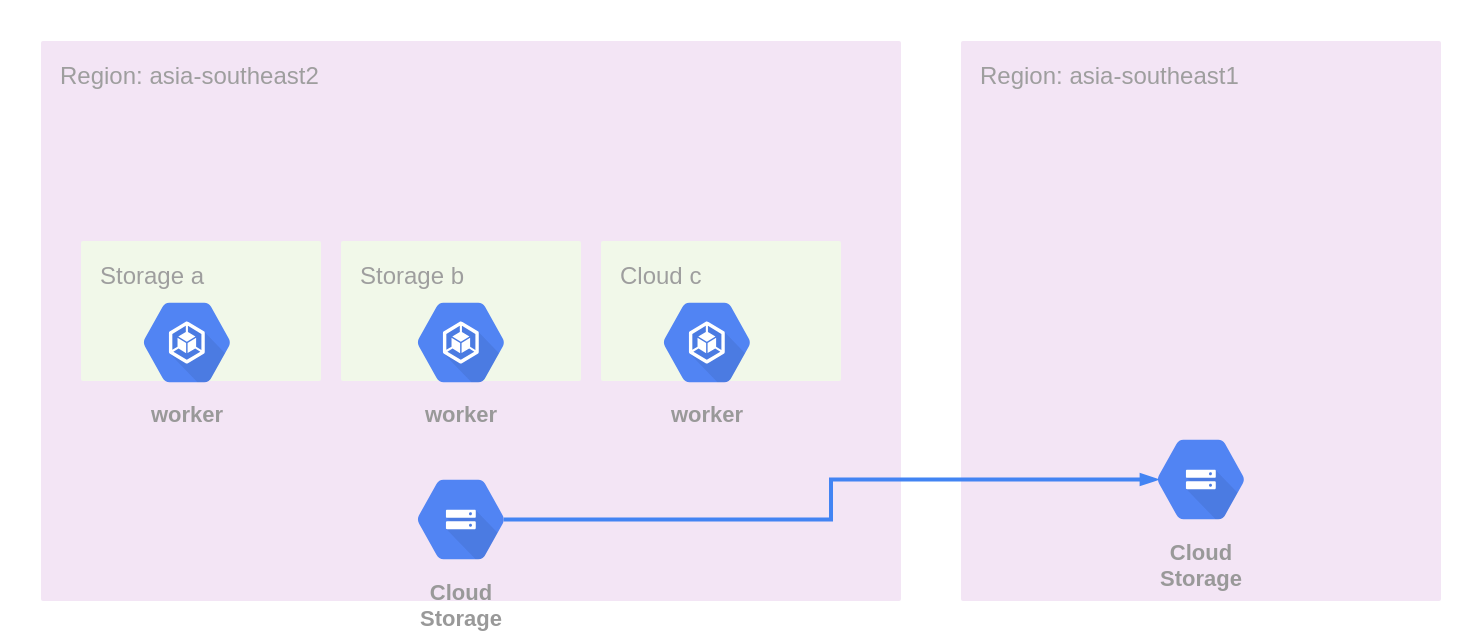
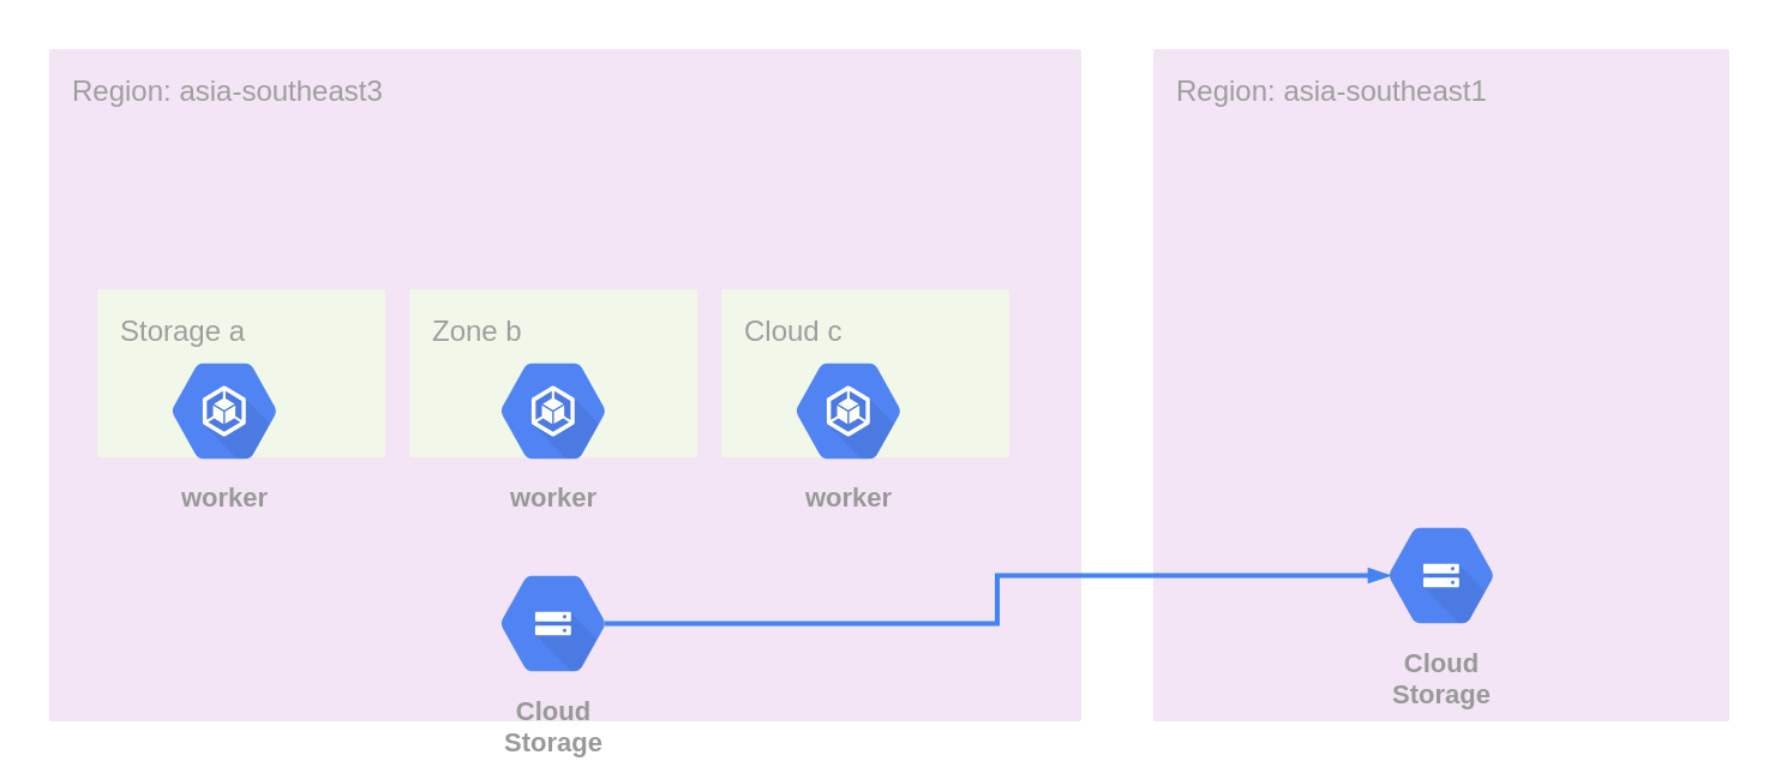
- <mxCell id="2" value="Region: asia-southeast2" style="points=[[0,0,0],[0.25,0,0],[0.5,0,0],[0.75,0,0],[1,0,0],[1,0.25,0],[1,0.5,0],[1,0.75,0],[1,1,0],[0.75,1,0],[0.5,1,0],[0.25,1,0],[0,1,0],[0,0.75,0],[0,0.5,0],[0,0.25,0]];rounded=1;absoluteArcSize=1;arcSize=2;html=1;strokeColor=none;gradientColor=none;shadow=0;dashed=0;fontSize=12;fontColor=#9E9E9E;align=left;verticalAlign=top;spacing=10;spacingTop=-4;fillColor=#F3E5F5;" parent="1" vertex="1"><mxGeometry x="20" y="20" width="430" height="280" as="geometry" /></mxCell>
+ <mxCell id="2" value="Region: asia-southeast3" style="points=[[0,0,0],[0.25,0,0],[0.5,0,0],[0.75,0,0],[1,0,0],[1,0.25,0],[1,0.5,0],[1,0.75,0],[1,1,0],[0.75,1,0],[0.5,1,0],[0.25,1,0],[0,1,0],[0,0.75,0],[0,0.5,0],[0,0.25,0]];rounded=1;absoluteArcSize=1;arcSize=2;html=1;strokeColor=none;gradientColor=none;shadow=0;dashed=0;fontSize=12;fontColor=#9E9E9E;align=left;verticalAlign=top;spacing=10;spacingTop=-4;fillColor=#F3E5F5;" parent="1" vertex="1"><mxGeometry x="20" y="20" width="430" height="280" as="geometry" /></mxCell>
- <mxCell id="4" value="Storage b" style="points=[[0,0,0],[0.25,0,0],[0.5,0,0],[0.75,0,0],[1,0,0],[1,0.25,0],[1,0.5,0],[1,0.75,0],[1,1,0],[0.75,1,0],[0.5,1,0],[0.25,1,0],[0,1,0],[0,0.75,0],[0,0.5,0],[0,0.25,0]];rounded=1;absoluteArcSize=1;arcSize=2;html=1;strokeColor=none;gradientColor=none;shadow=0;dashed=0;fontSize=12;fontColor=#9E9E9E;align=left;verticalAlign=top;spacing=10;spacingTop=-4;fillColor=#F1F8E9;" parent="1" vertex="1"><mxGeometry x="170" y="120" width="120" height="70" as="geometry" /></mxCell>
+ <mxCell id="4" value="Zone b" style="points=[[0,0,0],[0.25,0,0],[0.5,0,0],[0.75,0,0],[1,0,0],[1,0.25,0],[1,0.5,0],[1,0.75,0],[1,1,0],[0.75,1,0],[0.5,1,0],[0.25,1,0],[0,1,0],[0,0.75,0],[0,0.5,0],[0,0.25,0]];rounded=1;absoluteArcSize=1;arcSize=2;html=1;strokeColor=none;gradientColor=none;shadow=0;dashed=0;fontSize=12;fontColor=#9E9E9E;align=left;verticalAlign=top;spacing=10;spacingTop=-4;fillColor=#F1F8E9;" parent="1" vertex="1"><mxGeometry x="170" y="120" width="120" height="70" as="geometry" /></mxCell>
